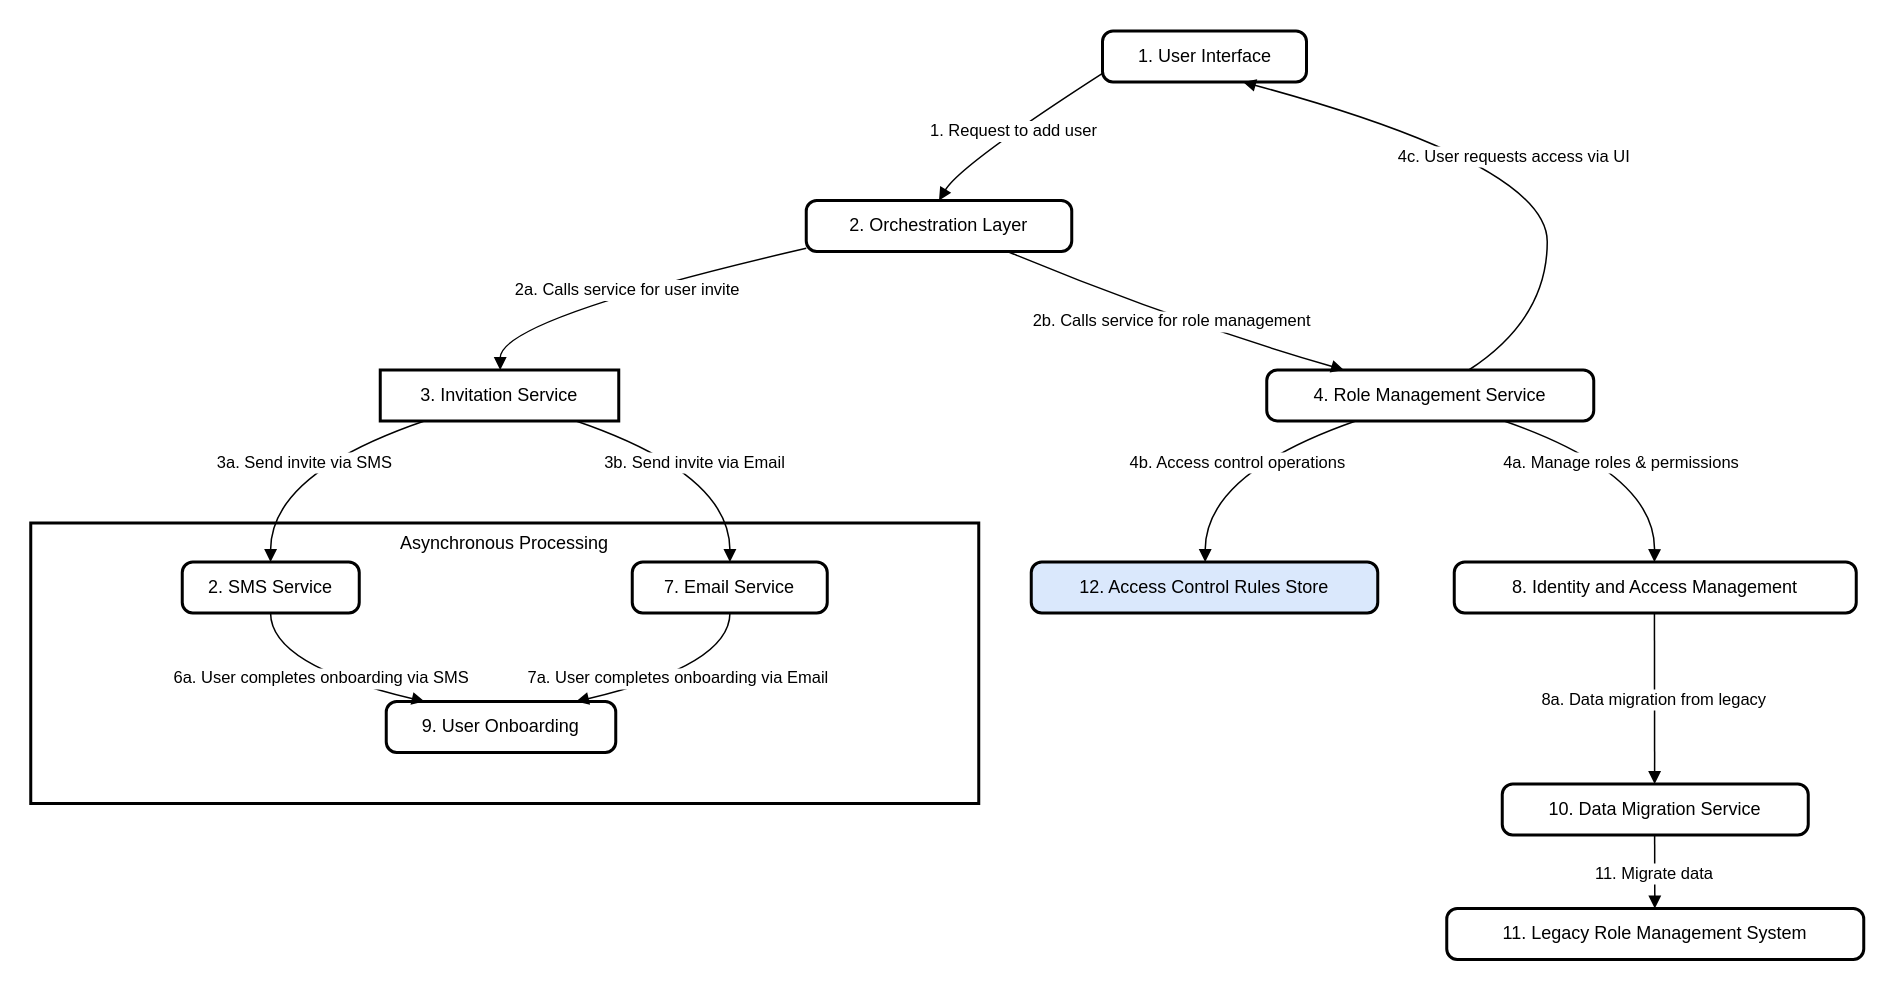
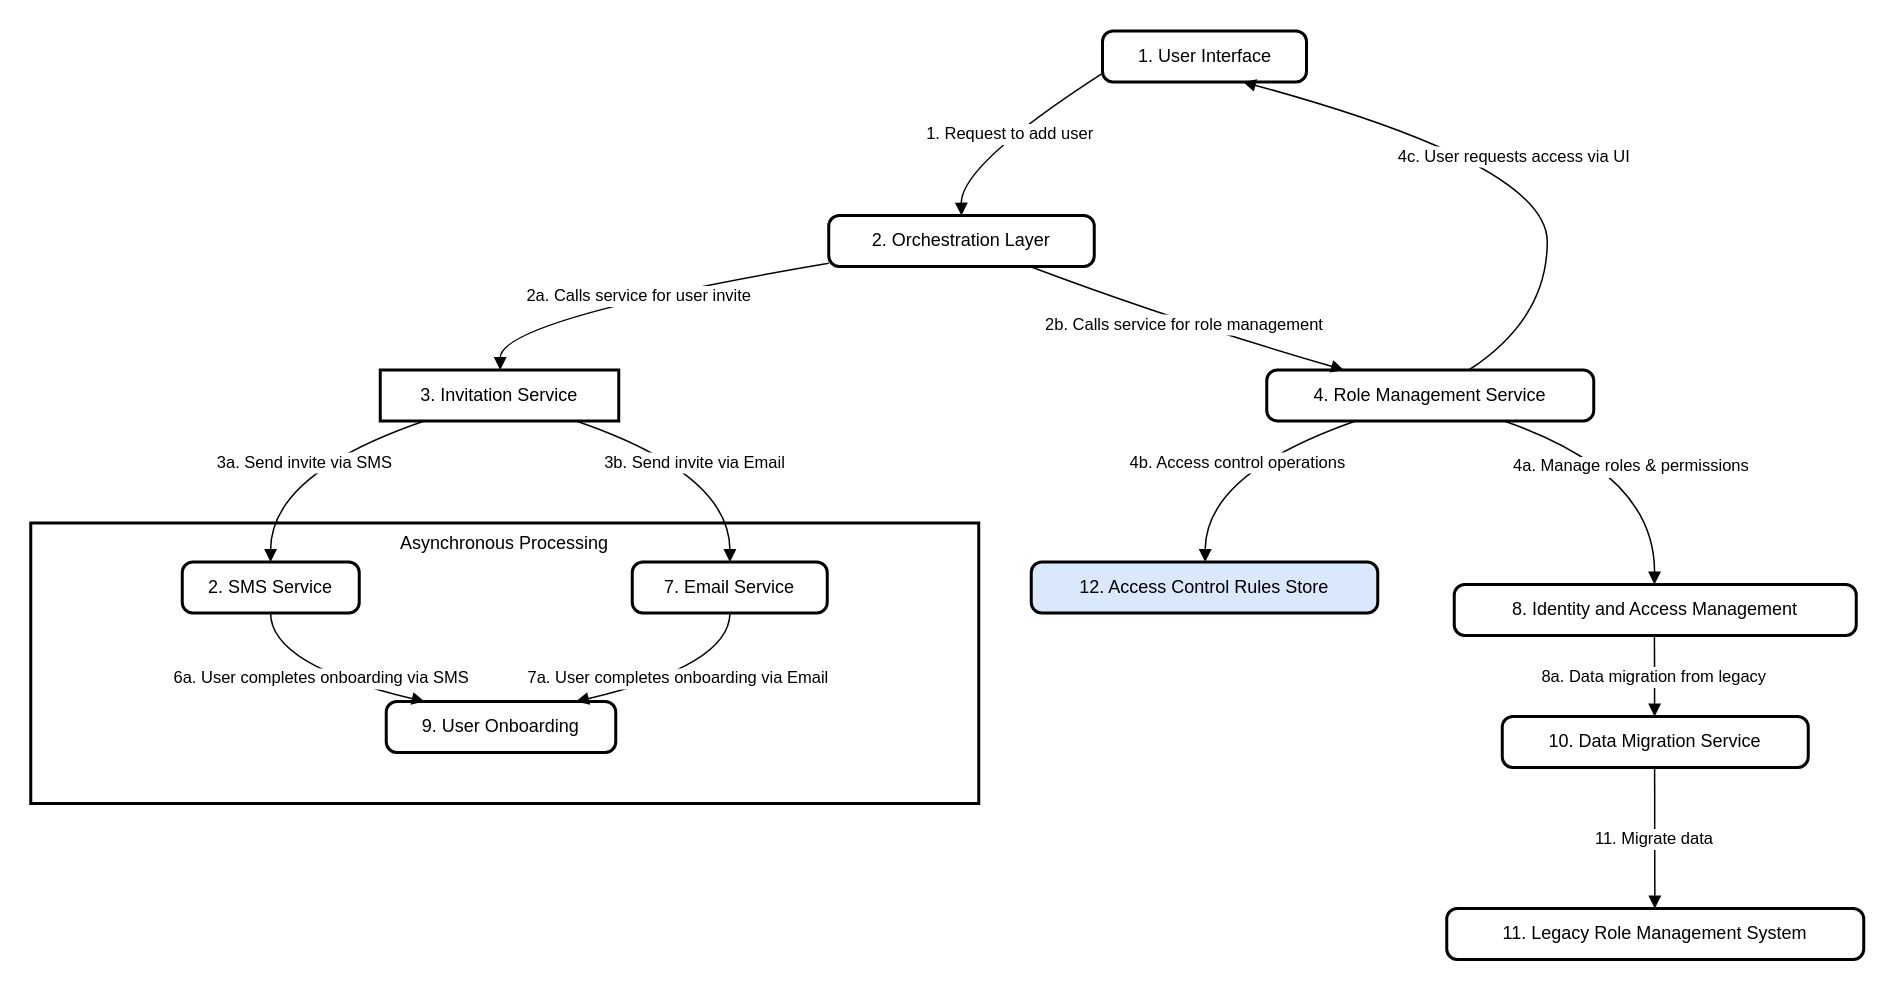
- <mxCell id="7" value="2. Orchestration Layer" style="rounded=1;absoluteArcSize=1;arcSize=14;whiteSpace=wrap;strokeWidth=2;" vertex="1" parent="1"><mxGeometry x="537" y="133" width="177" height="34" as="geometry" /></mxCell>
+ <mxCell id="7" value="2. Orchestration Layer" style="rounded=1;absoluteArcSize=1;arcSize=14;whiteSpace=wrap;strokeWidth=2;" vertex="1" parent="1"><mxGeometry x="552" y="143" width="177" height="34" as="geometry" /></mxCell>
- <mxCell id="10" value="8. Identity and Access Management" style="rounded=1;absoluteArcSize=1;arcSize=14;whiteSpace=wrap;strokeWidth=2;" vertex="1" parent="1"><mxGeometry x="969" y="374" width="268" height="34" as="geometry" /></mxCell>
+ <mxCell id="10" value="8. Identity and Access Management" style="rounded=1;absoluteArcSize=1;arcSize=14;whiteSpace=wrap;strokeWidth=2;" vertex="1" parent="1"><mxGeometry x="969" y="389" width="268" height="34" as="geometry" /></mxCell>
- <mxCell id="11" value="10. Data Migration Service" style="rounded=1;absoluteArcSize=1;arcSize=14;whiteSpace=wrap;strokeWidth=2;" vertex="1" parent="1"><mxGeometry x="1001" y="522" width="204" height="34" as="geometry" /></mxCell>
+ <mxCell id="11" value="10. Data Migration Service" style="rounded=1;absoluteArcSize=1;arcSize=14;whiteSpace=wrap;strokeWidth=2;" vertex="1" parent="1"><mxGeometry x="1001" y="477" width="204" height="34" as="geometry" /></mxCell>
